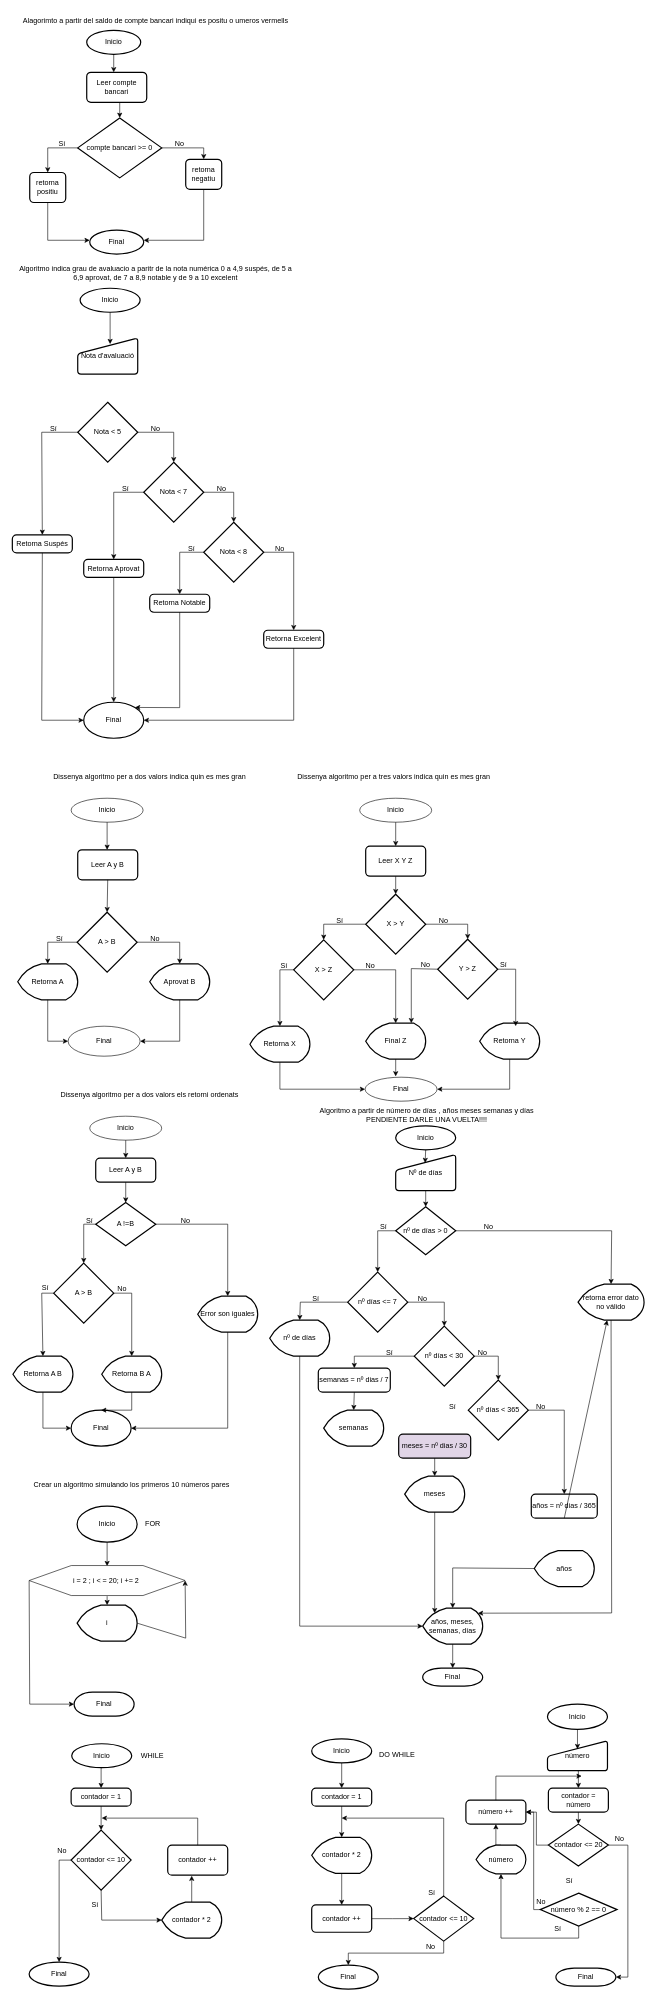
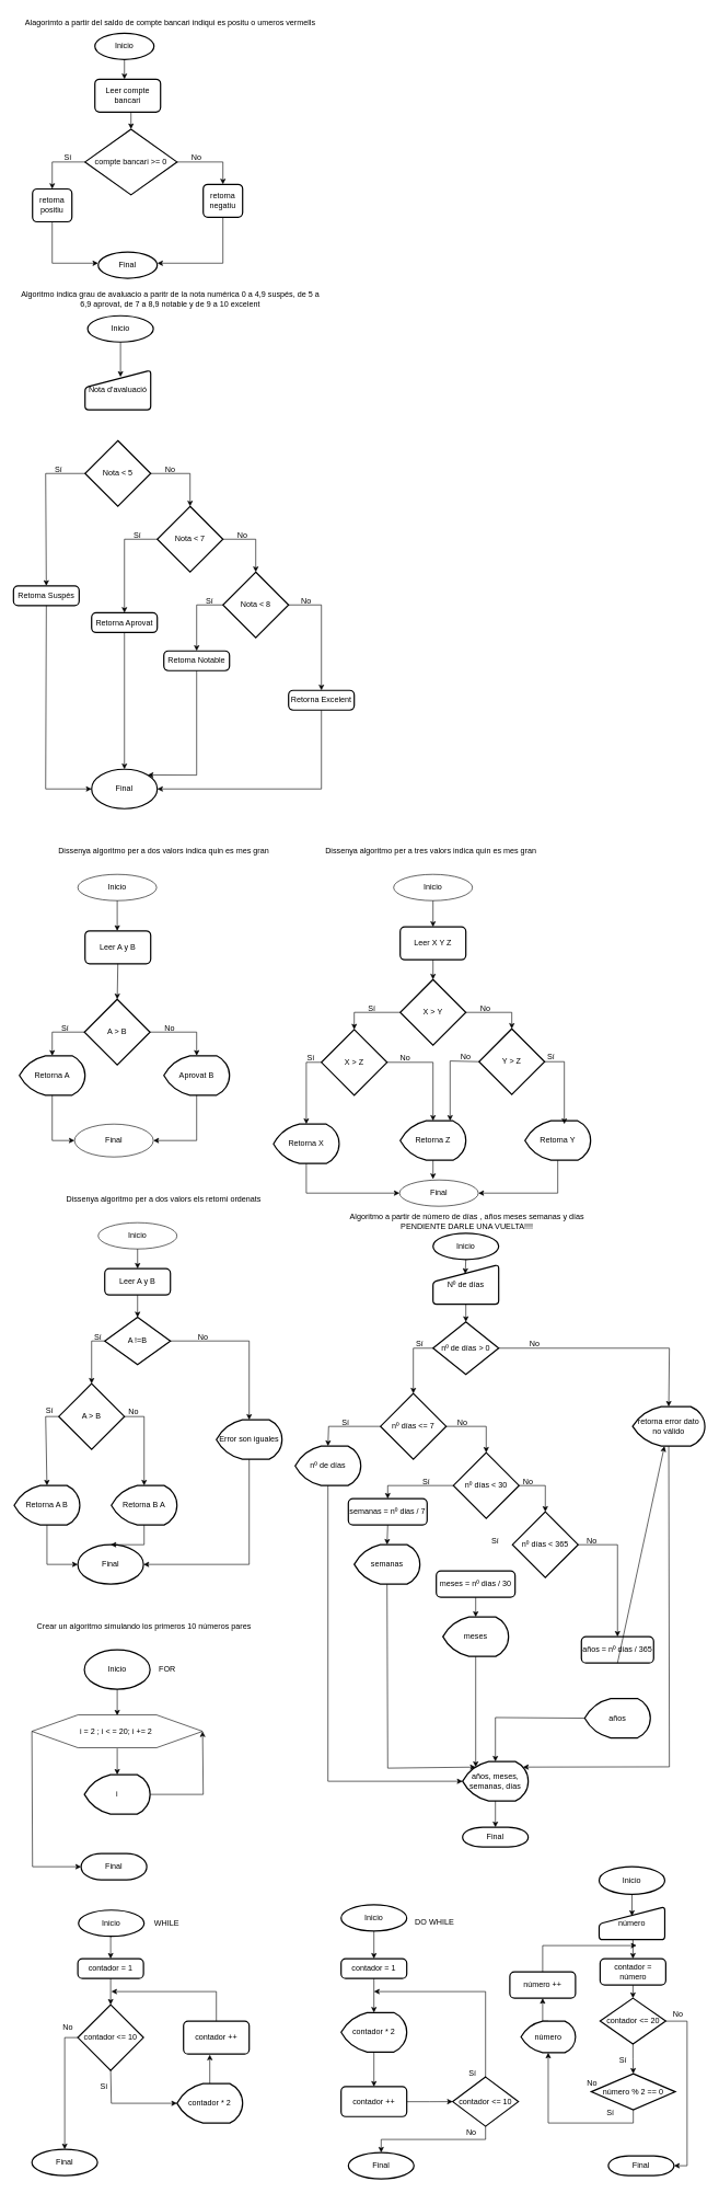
- <mxCell id="6" value="retorna negatiu" style="rounded=1;whiteSpace=wrap;html=1;absoluteArcSize=1;arcSize=14;strokeWidth=2;" vertex="1" parent="1"><mxGeometry x="309" y="265" width="60" height="50" as="geometry" /></mxCell>
+ <mxCell id="6" value="retorna negatiu" style="rounded=1;whiteSpace=wrap;html=1;absoluteArcSize=1;arcSize=14;strokeWidth=2;" vertex="1" parent="1"><mxGeometry x="309" y="280" width="60" height="50" as="geometry" /></mxCell>
- <mxCell id="70" value="Final Z" style="strokeWidth=2;html=1;shape=mxgraph.flowchart.display;whiteSpace=wrap;" vertex="1" parent="1"><mxGeometry x="609" y="1705" width="100" height="60" as="geometry" /></mxCell>
+ <mxCell id="70" value="Retorna Z" style="strokeWidth=2;html=1;shape=mxgraph.flowchart.display;whiteSpace=wrap;" vertex="1" parent="1"><mxGeometry x="609" y="1705" width="100" height="60" as="geometry" /></mxCell>
- <mxCell id="120" value="meses = nº dias / 30" style="rounded=1;whiteSpace=wrap;html=1;absoluteArcSize=1;arcSize=14;strokeWidth=2;fillColor=#e1d5e7;" vertex="1" parent="1"><mxGeometry x="664" y="2390" width="120" height="40" as="geometry" /></mxCell>
+ <mxCell id="120" value="meses = nº dias / 30" style="rounded=1;whiteSpace=wrap;html=1;absoluteArcSize=1;arcSize=14;strokeWidth=2;" vertex="1" parent="1"><mxGeometry x="664" y="2390" width="120" height="40" as="geometry" /></mxCell>
+ <mxCell id="133" value="" style="endArrow=classic;html=1;rounded=0;exitX=0.5;exitY=1;exitDx=0;exitDy=0;exitPerimeter=0;entryX=0.2;entryY=0.14;entryDx=0;entryDy=0;entryPerimeter=0;" edge="1" parent="1" source="116" target="150"><mxGeometry width="50" height="50" relative="1" as="geometry"><mxPoint x="510" y="2500" as="sourcePoint" /><mxPoint x="699" y="2663" as="targetPoint" /><Array as="points"><mxPoint x="590" y="2690" /></Array></mxGeometry></mxCell>
- <mxCell id="154" value="i" style="strokeWidth=2;html=1;shape=mxgraph.flowchart.display;whiteSpace=wrap;" vertex="1" parent="1"><mxGeometry x="128" y="2675" width="100" height="60" as="geometry" /></mxCell>
+ <mxCell id="154" value="i" style="strokeWidth=2;html=1;shape=mxgraph.flowchart.display;whiteSpace=wrap;" vertex="1" parent="1"><mxGeometry x="128" y="2700" width="100" height="60" as="geometry" /></mxCell>
- <mxCell id="208" style="edgeStyle=orthogonalEdgeStyle;rounded=0;orthogonalLoop=1;jettySize=auto;html=1;" edge="1" parent="1" source="209" target="206"><mxGeometry relative="1" as="geometry" /></mxCell>
+ <mxCell id="208" style="edgeStyle=orthogonalEdgeStyle;rounded=0;orthogonalLoop=1;jettySize=auto;html=1;entryX=0.5;entryY=0;entryDx=0;entryDy=0;entryPerimeter=0;" edge="1" parent="1" source="209" target="202"><mxGeometry relative="1" as="geometry" /></mxCell>
- <mxCell id="201" style="edgeStyle=orthogonalEdgeStyle;rounded=0;orthogonalLoop=1;jettySize=auto;html=1;exitX=0;exitY=0.5;exitDx=0;exitDy=0;exitPerimeter=0;entryX=1;entryY=0.5;entryDx=0;entryDy=0;" edge="1" parent="1" source="202" target="206"><mxGeometry relative="1" as="geometry"><Array as="points"><mxPoint x="889" y="3183" /><mxPoint x="889" y="3020" /></Array></mxGeometry></mxCell>
